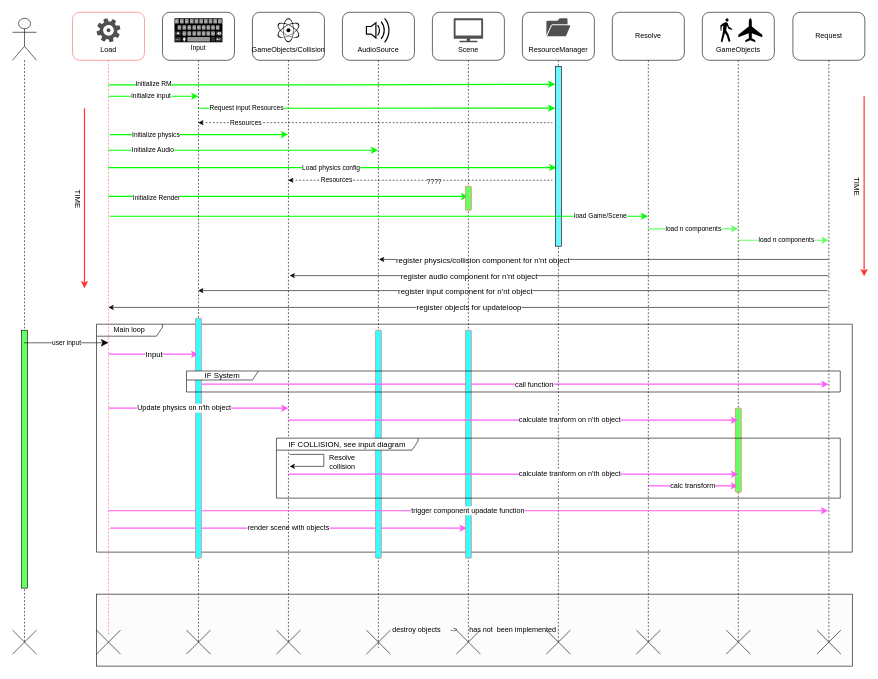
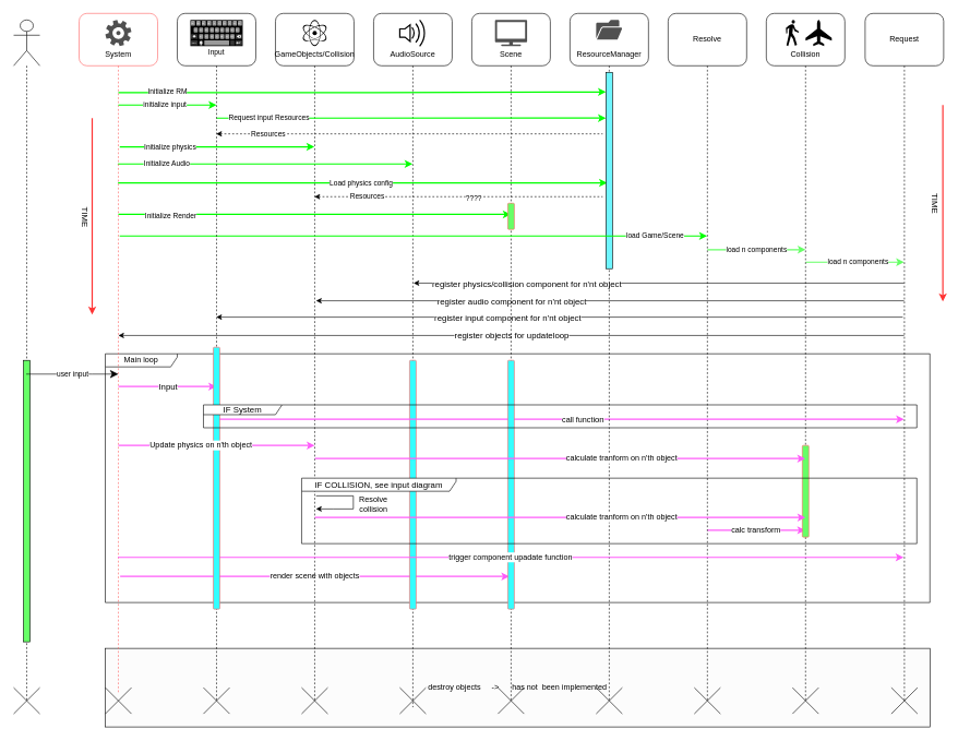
- <mxCell id="52" value="&lt;br&gt;&lt;br&gt;&lt;br&gt;Load" style="shape=umlLifeline;perimeter=lifelinePerimeter;whiteSpace=wrap;html=1;container=1;collapsible=0;recursiveResize=0;outlineConnect=0;size=80;rounded=1;strokeColor=#FF6666;" vertex="1" parent="1"><mxGeometry x="120" y="20" width="120" height="1040" as="geometry" /></mxCell>
+ <mxCell id="52" value="&lt;br&gt;&lt;br&gt;&lt;br&gt;System" style="shape=umlLifeline;perimeter=lifelinePerimeter;whiteSpace=wrap;html=1;container=1;collapsible=0;recursiveResize=0;outlineConnect=0;size=80;rounded=1;strokeColor=#FF6666;" vertex="1" parent="1"><mxGeometry x="120" y="20" width="120" height="1040" as="geometry" /></mxCell>
- <mxCell id="30" value="&lt;br&gt;&lt;br&gt;&lt;br&gt;GameObjects" style="shape=umlLifeline;perimeter=lifelinePerimeter;whiteSpace=wrap;html=1;container=1;collapsible=0;recursiveResize=0;outlineConnect=0;size=80;rounded=1;" vertex="1" parent="1"><mxGeometry x="1170" y="20" width="120" height="1050" as="geometry" /></mxCell>
+ <mxCell id="30" value="&lt;br&gt;&lt;br&gt;&lt;br&gt;Collision" style="shape=umlLifeline;perimeter=lifelinePerimeter;whiteSpace=wrap;html=1;container=1;collapsible=0;recursiveResize=0;outlineConnect=0;size=80;rounded=1;" vertex="1" parent="1"><mxGeometry x="1170" y="20" width="120" height="1050" as="geometry" /></mxCell>
